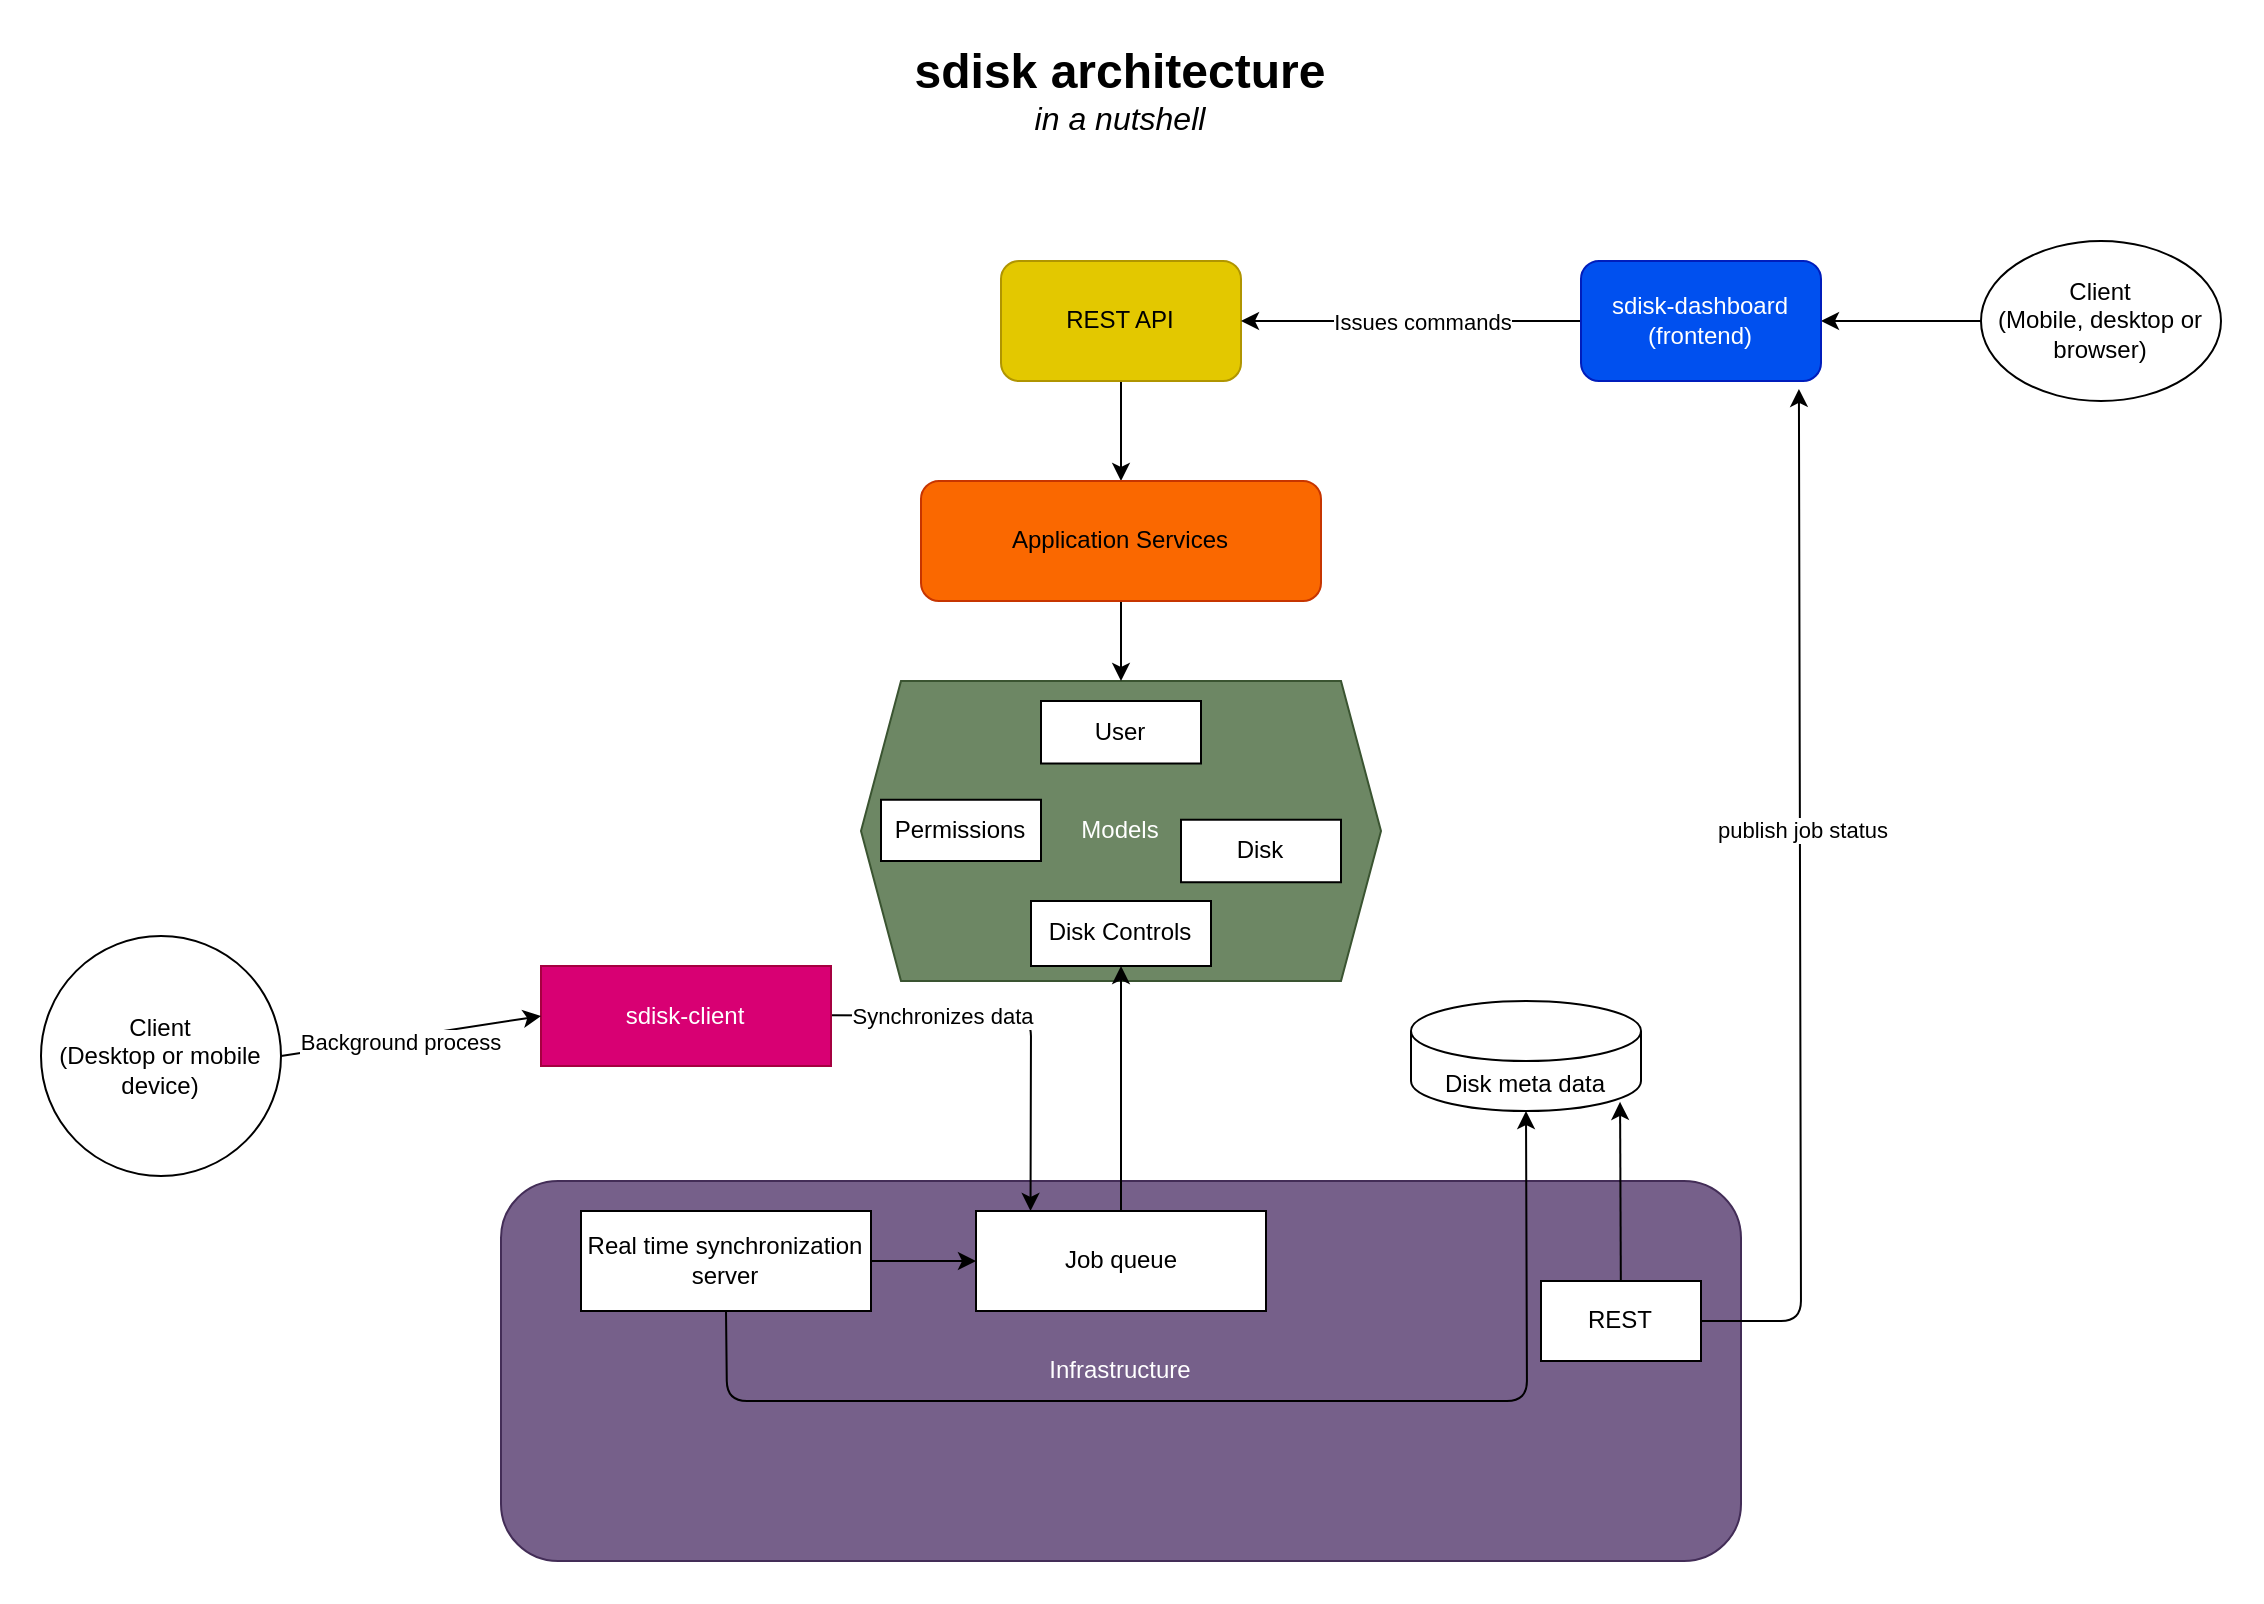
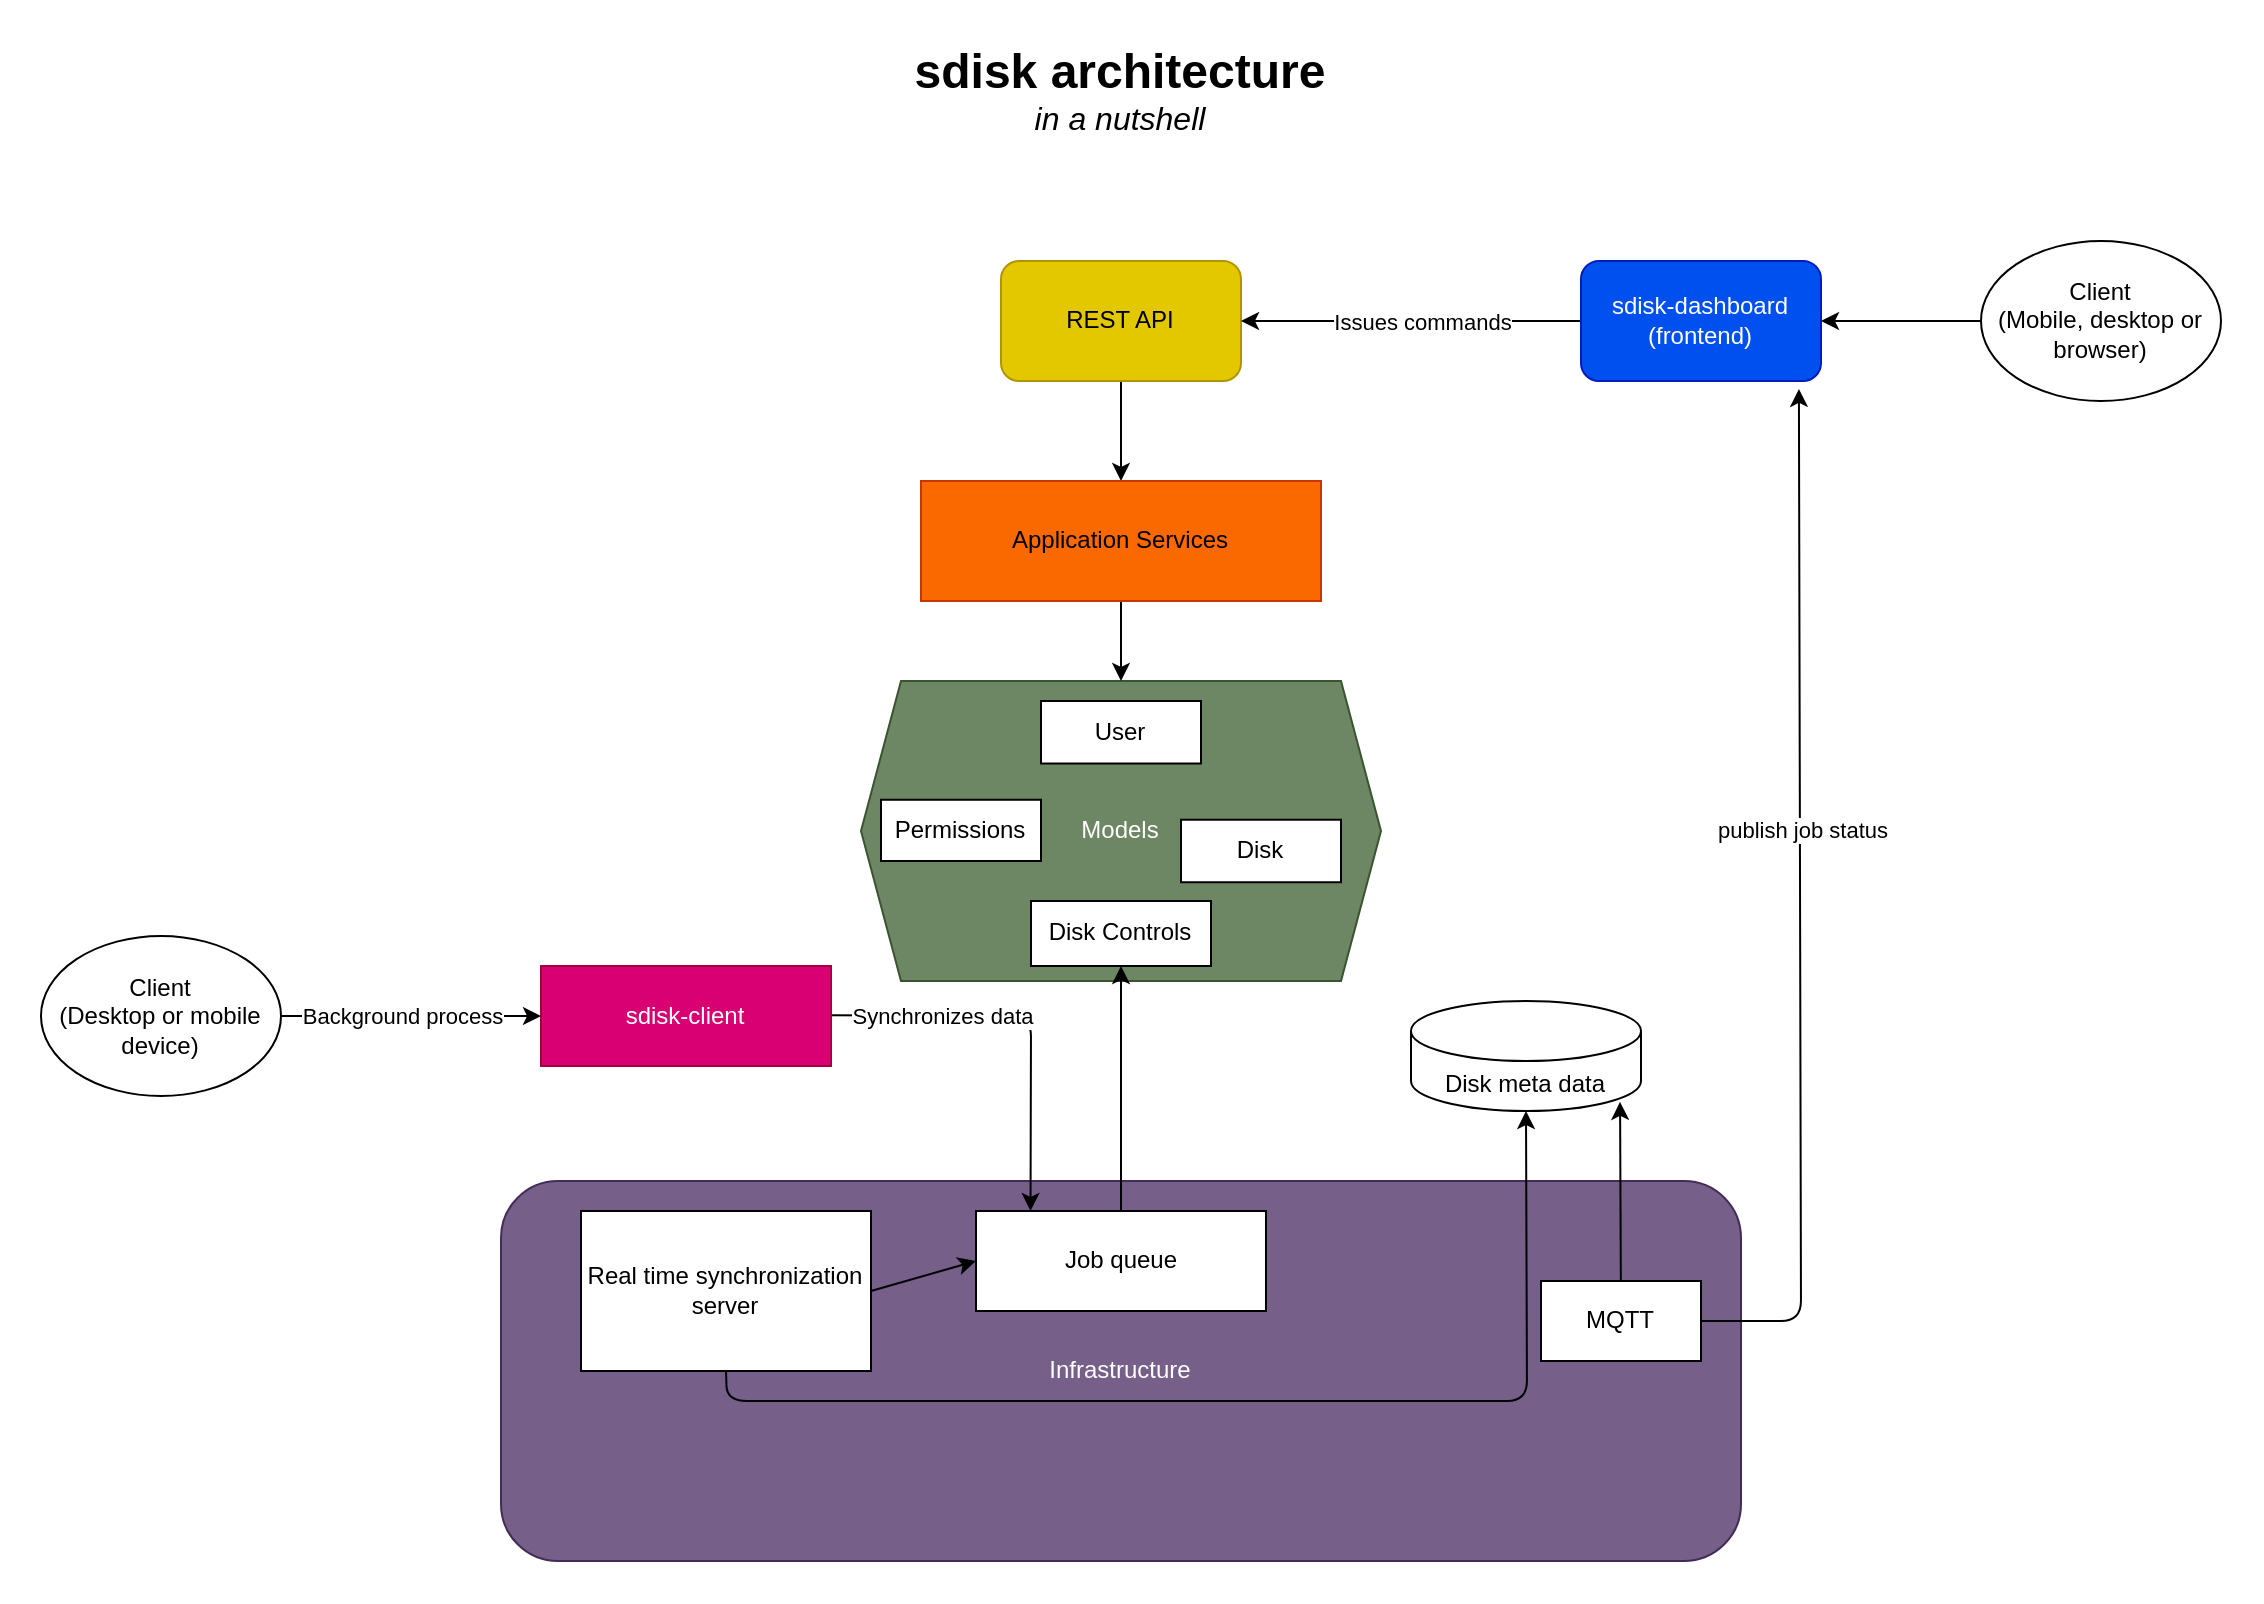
- <mxCell id="6" value="Application Services" style="rounded=1;whiteSpace=wrap;html=1;fillColor=#fa6800;fontColor=#000000;strokeColor=#C73500;" parent="1" vertex="1"><mxGeometry x="460" y="240" width="200" height="60" as="geometry" /></mxCell>
+ <mxCell id="6" value="Application Services" style="whiteSpace=wrap;html=1;fillColor=#fa6800;fontColor=#000000;strokeColor=#C73500;rounded=0;" parent="1" vertex="1"><mxGeometry x="460" y="240" width="200" height="60" as="geometry" /></mxCell>
- <mxCell id="31" value="Client&lt;br&gt;(Desktop or mobile device)" style="ellipse;whiteSpace=wrap;html=1;" parent="1" vertex="1"><mxGeometry x="20" y="467.5" width="120" height="120" as="geometry" /></mxCell>
+ <mxCell id="31" value="Client&lt;br&gt;(Desktop or mobile device)" style="ellipse;whiteSpace=wrap;html=1;" parent="1" vertex="1"><mxGeometry x="20" y="467.5" width="120" height="80" as="geometry" /></mxCell>
- <mxCell id="16" value="Real time synchronization server" style="rounded=0;whiteSpace=wrap;html=1;" parent="1" vertex="1"><mxGeometry x="290" y="605" width="145" height="50" as="geometry" /></mxCell>
+ <mxCell id="16" value="Real time synchronization server" style="rounded=0;whiteSpace=wrap;html=1;" parent="1" vertex="1"><mxGeometry x="290" y="605" width="145" height="80" as="geometry" /></mxCell>
- <mxCell id="11" value="REST" style="rounded=0;whiteSpace=wrap;html=1;" parent="1" vertex="1"><mxGeometry x="770" y="640" width="80" height="40" as="geometry" /></mxCell>
+ <mxCell id="11" value="MQTT" style="rounded=0;whiteSpace=wrap;html=1;" parent="1" vertex="1"><mxGeometry x="770" y="640" width="80" height="40" as="geometry" /></mxCell>
